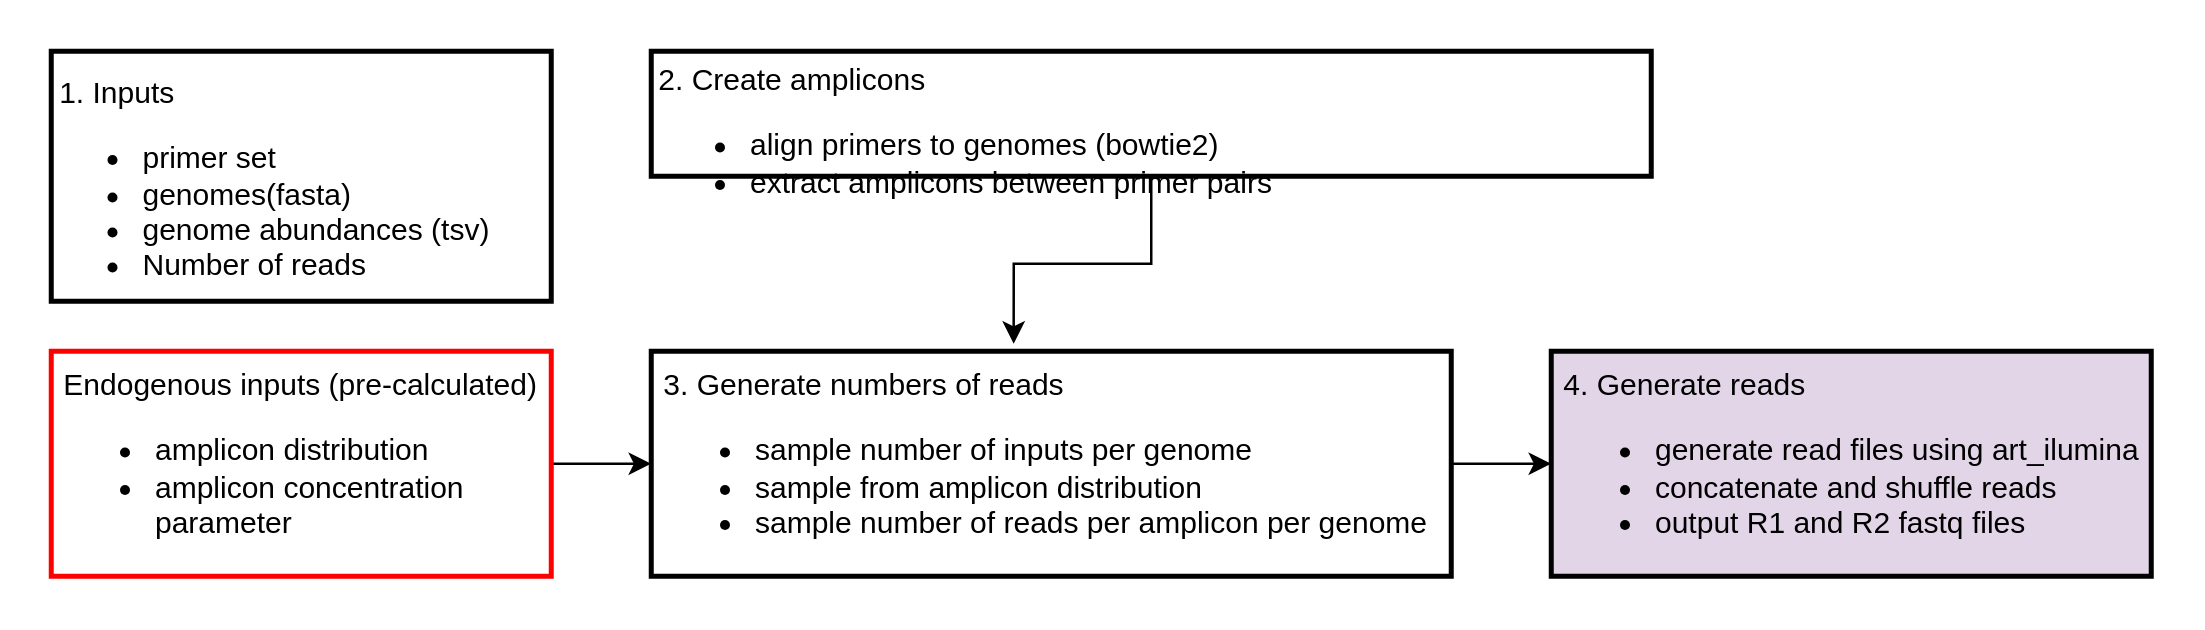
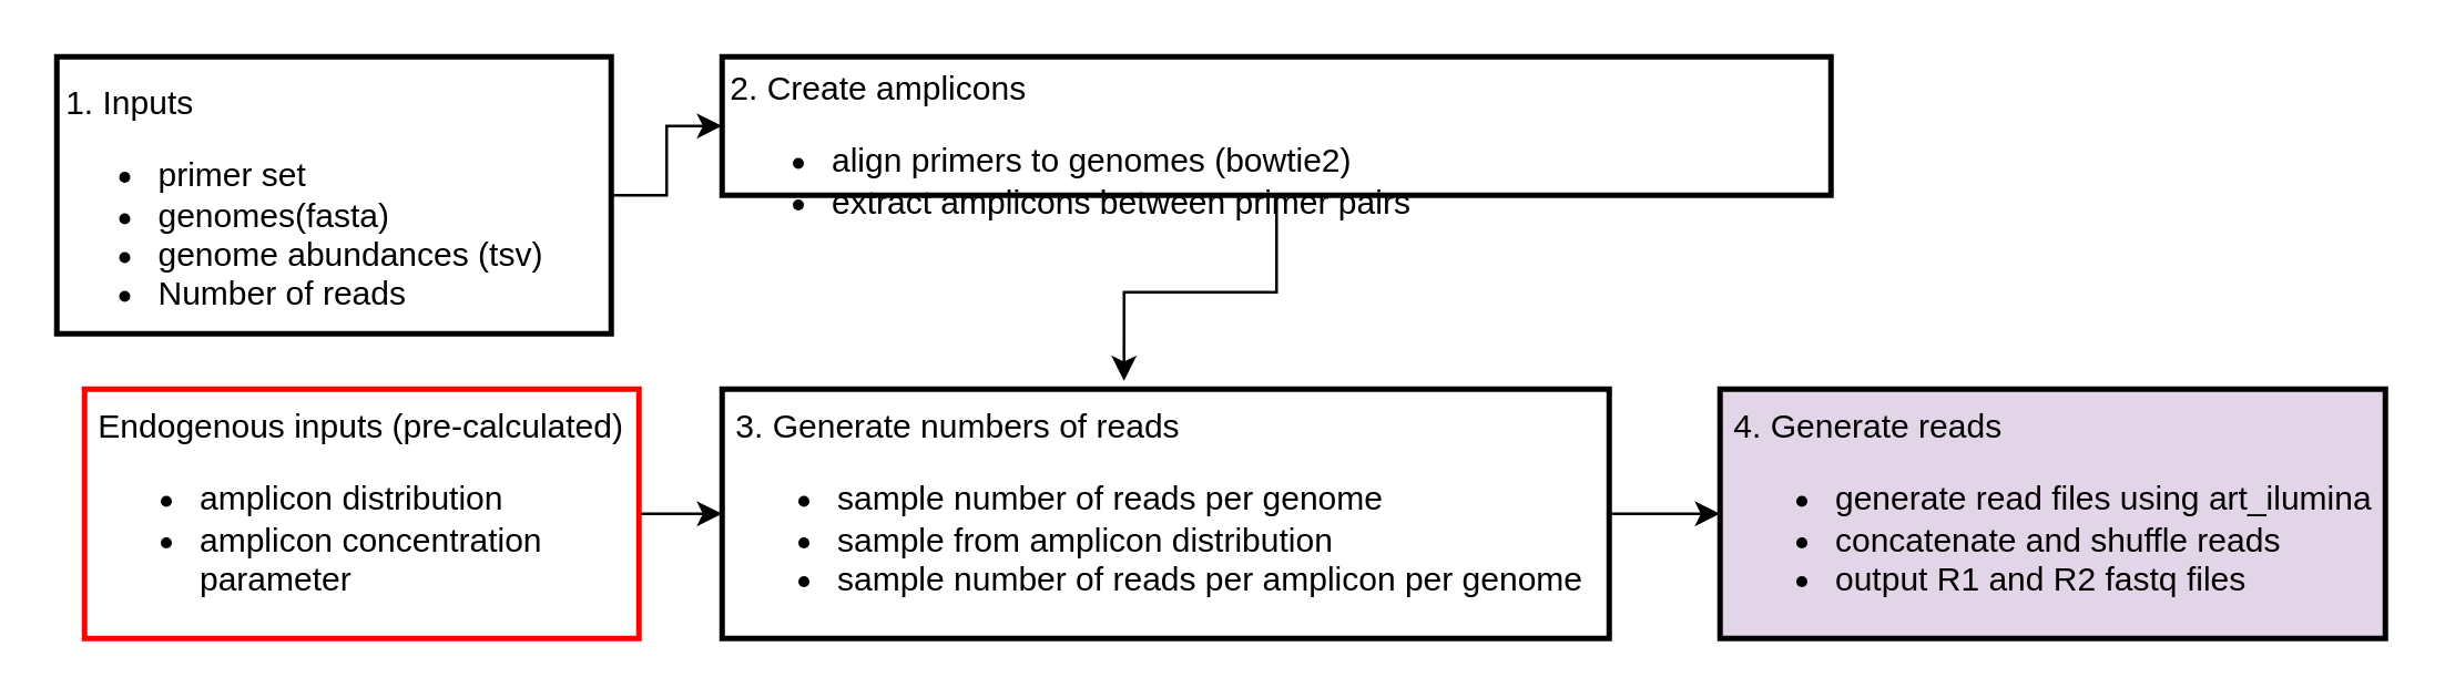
+ <mxCell id="2" style="edgeStyle=orthogonalEdgeStyle;rounded=0;orthogonalLoop=1;jettySize=auto;html=1;entryX=0;entryY=0.5;entryDx=0;entryDy=0;" edge="1" parent="1" source="3" target="5"><mxGeometry relative="1" as="geometry" /></mxCell>
- <mxCell id="7" value="&lt;div&gt;&amp;nbsp;3. Generate numbers of reads&lt;/div&gt;&lt;div&gt;&lt;ul&gt;&lt;li&gt;sample number of inputs per genome&lt;/li&gt;&lt;li&gt;sample from amplicon distribution&lt;/li&gt;&lt;li&gt;sample number of reads per amplicon per genome&lt;br&gt;&lt;/li&gt;&lt;/ul&gt;&lt;/div&gt;" style="rounded=0;whiteSpace=wrap;html=1;align=left;verticalAlign=top;strokeWidth=2;" vertex="1" parent="1"><mxGeometry x="260" y="140" width="320" height="90" as="geometry" /></mxCell>
+ <mxCell id="7" value="&lt;div&gt;&amp;nbsp;3. Generate numbers of reads&lt;/div&gt;&lt;div&gt;&lt;ul&gt;&lt;li&gt;sample number of reads per genome&lt;/li&gt;&lt;li&gt;sample from amplicon distribution&lt;/li&gt;&lt;li&gt;sample number of reads per amplicon per genome&lt;br&gt;&lt;/li&gt;&lt;/ul&gt;&lt;/div&gt;" style="rounded=0;whiteSpace=wrap;html=1;align=left;verticalAlign=top;strokeWidth=2;" vertex="1" parent="1"><mxGeometry x="260" y="140" width="320" height="90" as="geometry" /></mxCell>
- <mxCell id="10" value="&lt;div&gt;&amp;nbsp;Endogenous inputs (pre-calculated)&lt;br&gt;&lt;/div&gt;&lt;div&gt;&lt;ul&gt;&lt;li&gt;amplicon distribution&lt;/li&gt;&lt;li&gt;amplicon concentration parameter&lt;br&gt;&lt;/li&gt;&lt;/ul&gt;&lt;/div&gt;" style="rounded=0;whiteSpace=wrap;html=1;align=left;verticalAlign=top;labelBorderColor=none;strokeColor=#FF0000;strokeWidth=2;" vertex="1" parent="1"><mxGeometry x="20" y="140" width="200" height="90" as="geometry" /></mxCell>
+ <mxCell id="10" value="&lt;div&gt;&amp;nbsp;Endogenous inputs (pre-calculated)&lt;br&gt;&lt;/div&gt;&lt;div&gt;&lt;ul&gt;&lt;li&gt;amplicon distribution&lt;/li&gt;&lt;li&gt;amplicon concentration parameter&lt;br&gt;&lt;/li&gt;&lt;/ul&gt;&lt;/div&gt;" style="rounded=0;whiteSpace=wrap;html=1;align=left;verticalAlign=top;labelBorderColor=none;strokeColor=#FF0000;strokeWidth=2;" vertex="1" parent="1"><mxGeometry x="30" y="140" width="200" height="90" as="geometry" /></mxCell>
